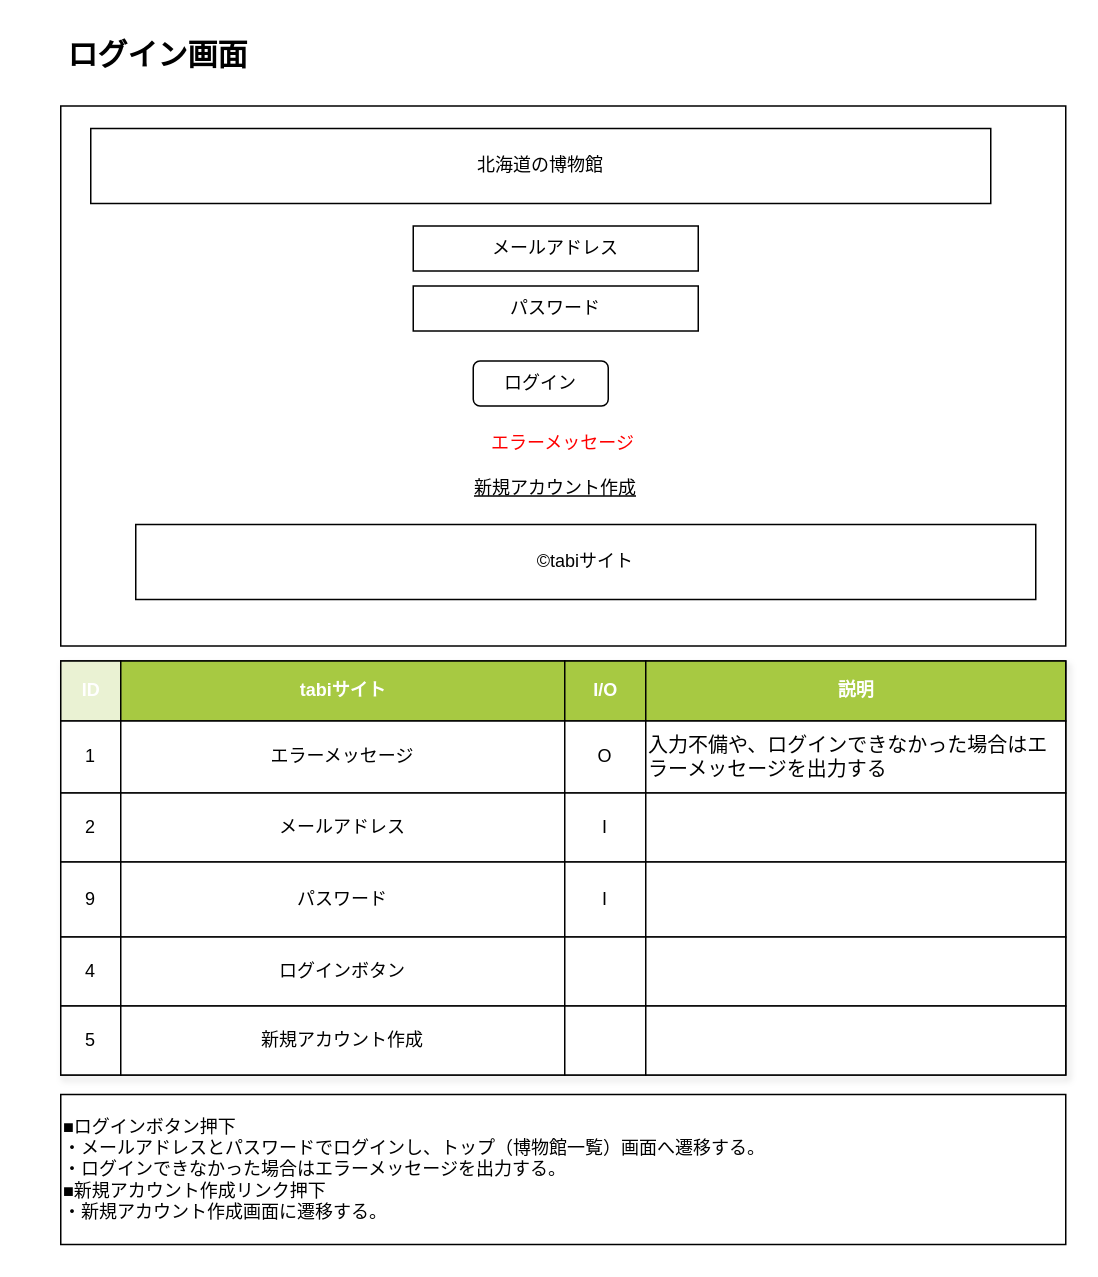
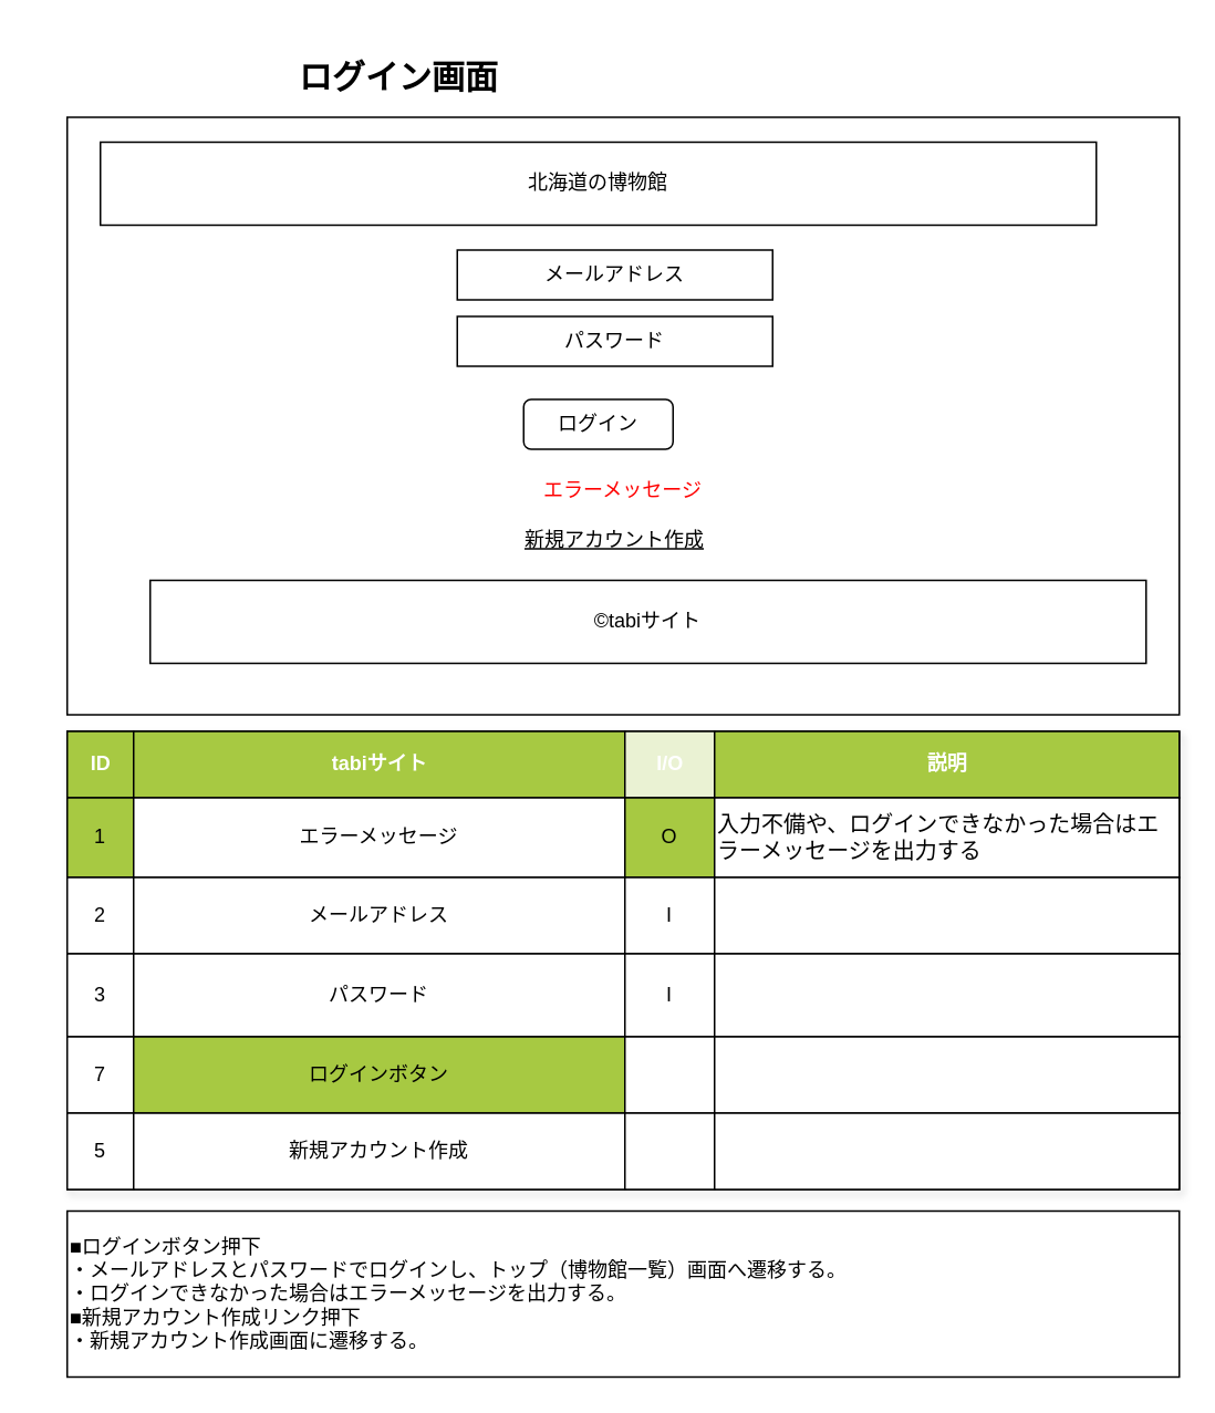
- <mxCell id="9" value="ログイン画面" style="text;html=1;align=center;verticalAlign=middle;whiteSpace=wrap;rounded=0;fontStyle=1;fontSize=20;" parent="1" vertex="1"><mxGeometry x="20" y="20" width="170" height="30" as="geometry" /></mxCell>
+ <mxCell id="9" value="ログイン画面" style="text;html=1;align=center;verticalAlign=middle;whiteSpace=wrap;rounded=0;fontStyle=1;fontSize=20;" parent="1" vertex="1"><mxGeometry x="155" y="30" width="170" height="30" as="geometry" /></mxCell>
- <mxCell id="12" value="ID" style="connectable=0;recursiveResize=0;strokeColor=inherit;fillColor=#eaf2d3;align=center;fontStyle=1;fontColor=#FFFFFF;html=1;" parent="11" vertex="1"><mxGeometry width="40" height="40" as="geometry"><mxRectangle width="40" height="40" as="alternateBounds" /></mxGeometry></mxCell>
+ <mxCell id="12" value="ID" style="connectable=0;recursiveResize=0;strokeColor=inherit;fillColor=#A7C942;align=center;fontStyle=1;fontColor=#FFFFFF;html=1;" parent="11" vertex="1"><mxGeometry width="40" height="40" as="geometry"><mxRectangle width="40" height="40" as="alternateBounds" /></mxGeometry></mxCell>
- <mxCell id="14" value="I/O" style="connectable=0;recursiveResize=0;strokeColor=inherit;fillColor=#A7C942;align=center;fontStyle=1;fontColor=#FFFFFF;html=1;" parent="11" vertex="1"><mxGeometry x="336" width="54" height="40" as="geometry"><mxRectangle width="54" height="40" as="alternateBounds" /></mxGeometry></mxCell>
+ <mxCell id="14" value="I/O" style="connectable=0;recursiveResize=0;strokeColor=inherit;fillColor=#eaf2d3;align=center;fontStyle=1;fontColor=#FFFFFF;html=1;" parent="11" vertex="1"><mxGeometry x="336" width="54" height="40" as="geometry"><mxRectangle width="54" height="40" as="alternateBounds" /></mxGeometry></mxCell>
- <mxCell id="17" value="1" style="connectable=0;recursiveResize=0;align=center;whiteSpace=wrap;html=1;" parent="16" vertex="1"><mxGeometry width="40" height="48" as="geometry"><mxRectangle width="40" height="48" as="alternateBounds" /></mxGeometry></mxCell>
+ <mxCell id="17" value="1" style="connectable=0;recursiveResize=0;align=center;whiteSpace=wrap;html=1;fillColor=#a7c942;" parent="16" vertex="1"><mxGeometry width="40" height="48" as="geometry"><mxRectangle width="40" height="48" as="alternateBounds" /></mxGeometry></mxCell>
- <mxCell id="19" value="O" style="connectable=0;recursiveResize=0;align=center;whiteSpace=wrap;html=1;" parent="16" vertex="1"><mxGeometry x="336" width="54" height="48" as="geometry"><mxRectangle width="54" height="48" as="alternateBounds" /></mxGeometry></mxCell>
+ <mxCell id="19" value="O" style="connectable=0;recursiveResize=0;align=center;whiteSpace=wrap;html=1;fillColor=#a7c942;" parent="16" vertex="1"><mxGeometry x="336" width="54" height="48" as="geometry"><mxRectangle width="54" height="48" as="alternateBounds" /></mxGeometry></mxCell>
- <mxCell id="27" value="9" style="connectable=0;recursiveResize=0;fontStyle=0;align=center;whiteSpace=wrap;html=1;" parent="26" vertex="1"><mxGeometry width="40" height="50" as="geometry"><mxRectangle width="40" height="50" as="alternateBounds" /></mxGeometry></mxCell>
+ <mxCell id="27" value="3" style="connectable=0;recursiveResize=0;fontStyle=0;align=center;whiteSpace=wrap;html=1;" parent="26" vertex="1"><mxGeometry width="40" height="50" as="geometry"><mxRectangle width="40" height="50" as="alternateBounds" /></mxGeometry></mxCell>
- <mxCell id="32" value="4" style="connectable=0;recursiveResize=0;whiteSpace=wrap;html=1;" parent="31" vertex="1"><mxGeometry width="40" height="46" as="geometry"><mxRectangle width="40" height="46" as="alternateBounds" /></mxGeometry></mxCell>
+ <mxCell id="32" value="7" style="connectable=0;recursiveResize=0;whiteSpace=wrap;html=1;" parent="31" vertex="1"><mxGeometry width="40" height="46" as="geometry"><mxRectangle width="40" height="46" as="alternateBounds" /></mxGeometry></mxCell>
- <mxCell id="33" value="ログインボタン" style="connectable=0;recursiveResize=0;whiteSpace=wrap;html=1;" parent="31" vertex="1"><mxGeometry x="40" width="296" height="46" as="geometry"><mxRectangle width="296" height="46" as="alternateBounds" /></mxGeometry></mxCell>
+ <mxCell id="33" value="ログインボタン" style="connectable=0;recursiveResize=0;whiteSpace=wrap;html=1;fillColor=#a7c942;" parent="31" vertex="1"><mxGeometry x="40" width="296" height="46" as="geometry"><mxRectangle width="296" height="46" as="alternateBounds" /></mxGeometry></mxCell>
